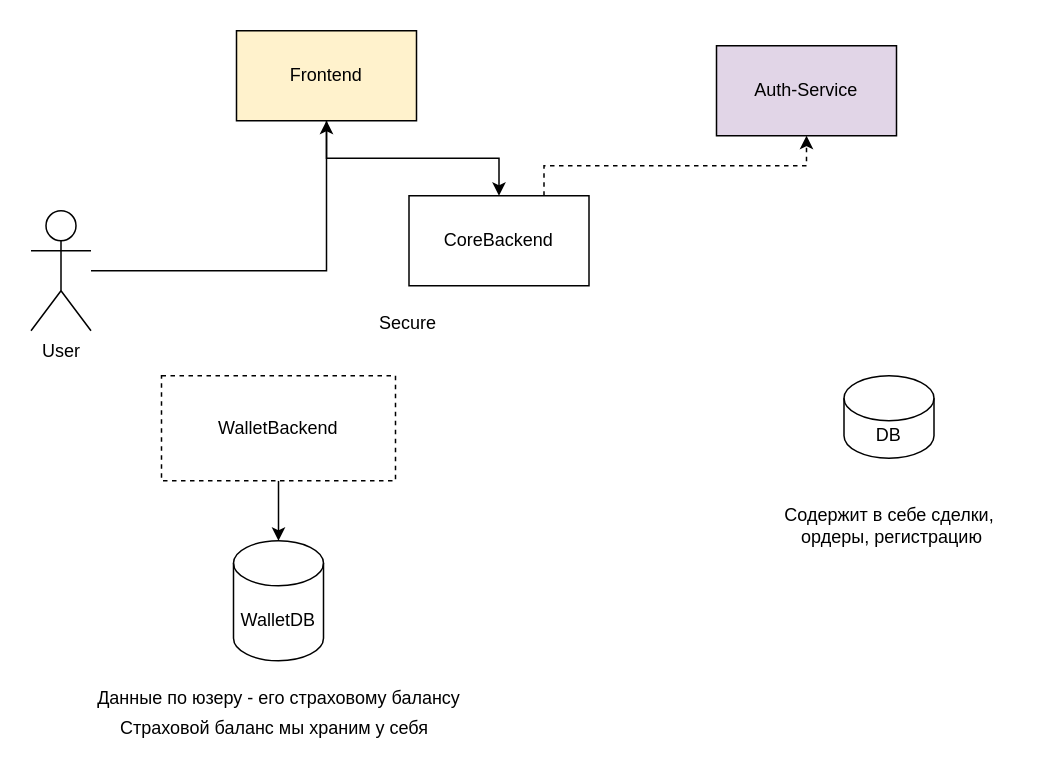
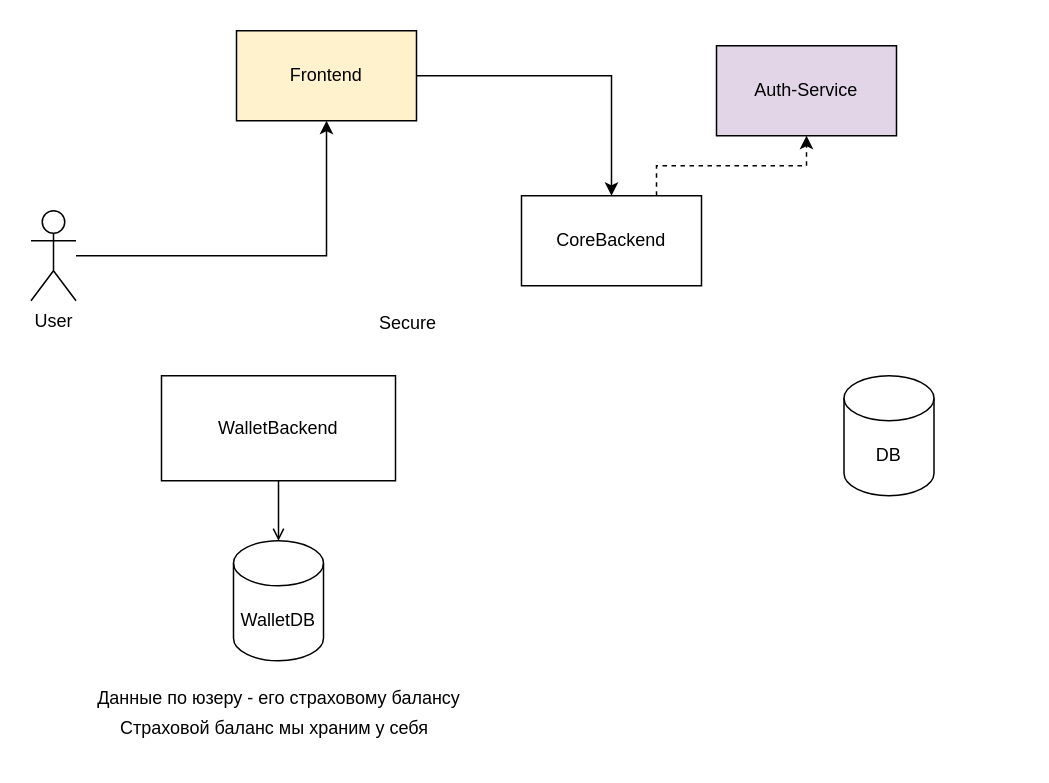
- <mxCell id="7" value="CoreBackend" style="whiteSpace=wrap;html=1;" vertex="1" parent="1"><mxGeometry x="272" y="130" width="120" height="60" as="geometry" /></mxCell>
+ <mxCell id="7" value="CoreBackend" style="whiteSpace=wrap;html=1;" vertex="1" parent="1"><mxGeometry x="347" y="130" width="120" height="60" as="geometry" /></mxCell>
- <mxCell id="5" value="User" style="shape=umlActor;verticalLabelPosition=bottom;verticalAlign=top;html=1;outlineConnect=0;" vertex="1" parent="1"><mxGeometry x="20" y="140" width="40" height="80" as="geometry" /></mxCell>
+ <mxCell id="5" value="User" style="shape=umlActor;verticalLabelPosition=bottom;verticalAlign=top;html=1;outlineConnect=0;" vertex="1" parent="1"><mxGeometry x="20" y="140" width="30" height="60" as="geometry" /></mxCell>
- <mxCell id="6" value="DB" style="shape=cylinder3;whiteSpace=wrap;html=1;boundedLbl=1;backgroundOutline=1;size=15;" vertex="1" parent="1"><mxGeometry x="562" y="250" width="60" height="55" as="geometry" /></mxCell>
+ <mxCell id="6" value="DB" style="shape=cylinder3;whiteSpace=wrap;html=1;boundedLbl=1;backgroundOutline=1;size=15;" vertex="1" parent="1"><mxGeometry x="562" y="250" width="60" height="80" as="geometry" /></mxCell>
- <mxCell id="9" value="WalletBackend" style="whiteSpace=wrap;html=1;dashed=1;" vertex="1" parent="1"><mxGeometry x="107" y="250" width="156" height="70" as="geometry" /></mxCell>
+ <mxCell id="9" value="WalletBackend" style="whiteSpace=wrap;html=1;" vertex="1" parent="1"><mxGeometry x="107" y="250" width="156" height="70" as="geometry" /></mxCell>
- <mxCell id="10" value="Содержит в себе сделки,&lt;div&gt;&amp;nbsp;ордеры, регистрацию&lt;/div&gt;" style="text;html=1;align=center;verticalAlign=middle;resizable=0;points=[];autosize=1;strokeColor=none;fillColor=none;" vertex="1" parent="1"><mxGeometry x="507" y="330" width="170" height="40" as="geometry" /></mxCell>
- <mxCell id="8" style="edgeStyle=orthogonalEdgeStyle;rounded=0;orthogonalLoop=1;jettySize=auto;html=1;" edge="1" parent="1" source="9" target="12"><mxGeometry relative="1" as="geometry" /></mxCell>
+ <mxCell id="8" style="edgeStyle=orthogonalEdgeStyle;rounded=0;orthogonalLoop=1;jettySize=auto;html=1;endArrow=open;" edge="1" parent="1" source="9" target="12"><mxGeometry relative="1" as="geometry" /></mxCell>
